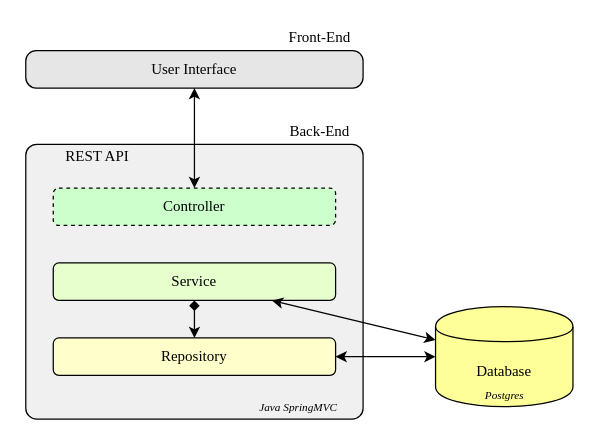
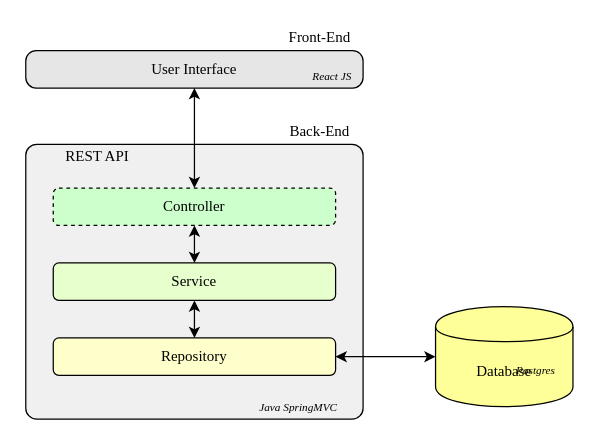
+ <mxCell id="11" value="&lt;i&gt;&lt;font style=&quot;font-size: 9px&quot; face=&quot;Verdana&quot;&gt;React JS&lt;/font&gt;&lt;/i&gt;" style="text;html=1;align=center;verticalAlign=middle;resizable=0;points=[];autosize=1;" vertex="1" parent="1"><mxGeometry x="240" y="50" width="50" height="20" as="geometry" /></mxCell>
- <mxCell id="15" value="" style="endArrow=diamond;startArrow=classic;html=1;" edge="1" parent="1" source="8" target="7"><mxGeometry width="50" height="50" relative="1" as="geometry"><mxPoint x="138" y="330" as="sourcePoint" /><mxPoint x="188" y="280" as="targetPoint" /></mxGeometry></mxCell>
+ <mxCell id="15" value="" style="endArrow=classic;startArrow=classic;html=1;" edge="1" parent="1" source="8" target="7"><mxGeometry width="50" height="50" relative="1" as="geometry"><mxPoint x="138" y="330" as="sourcePoint" /><mxPoint x="188" y="280" as="targetPoint" /></mxGeometry></mxCell>
- <mxCell id="14" value="" style="endArrow=classic;startArrow=classic;html=1;" edge="1" parent="1" source="7" target="9"><mxGeometry width="50" height="50" relative="1" as="geometry"><mxPoint x="138" y="330" as="sourcePoint" /><mxPoint x="188" y="280" as="targetPoint" /></mxGeometry></mxCell>
+ <mxCell id="14" value="" style="endArrow=classic;startArrow=classic;html=1;" edge="1" parent="1" source="7" target="6"><mxGeometry width="50" height="50" relative="1" as="geometry"><mxPoint x="138" y="330" as="sourcePoint" /><mxPoint x="188" y="280" as="targetPoint" /></mxGeometry></mxCell>
- <mxCell id="12" value="&lt;i&gt;&lt;font style=&quot;font-size: 9px&quot; face=&quot;Verdana&quot;&gt;Postgres&lt;/font&gt;&lt;/i&gt;" style="text;html=1;align=center;verticalAlign=middle;resizable=0;points=[];autosize=1;" vertex="1" parent="1"><mxGeometry x="378" y="305" width="50" height="20" as="geometry" /></mxCell>
+ <mxCell id="12" value="&lt;i&gt;&lt;font style=&quot;font-size: 9px&quot; face=&quot;Verdana&quot;&gt;Postgres&lt;/font&gt;&lt;/i&gt;" style="text;html=1;align=center;verticalAlign=middle;resizable=0;points=[];autosize=1;" vertex="1" parent="1"><mxGeometry x="403" y="285" width="50" height="20" as="geometry" /></mxCell>
